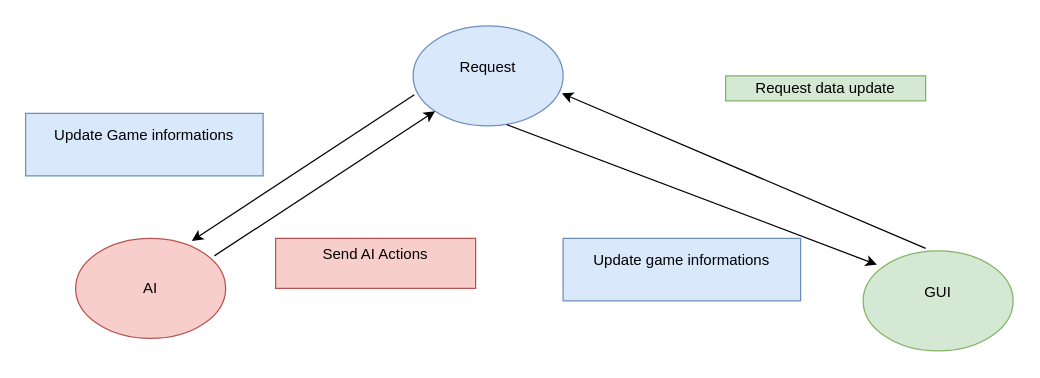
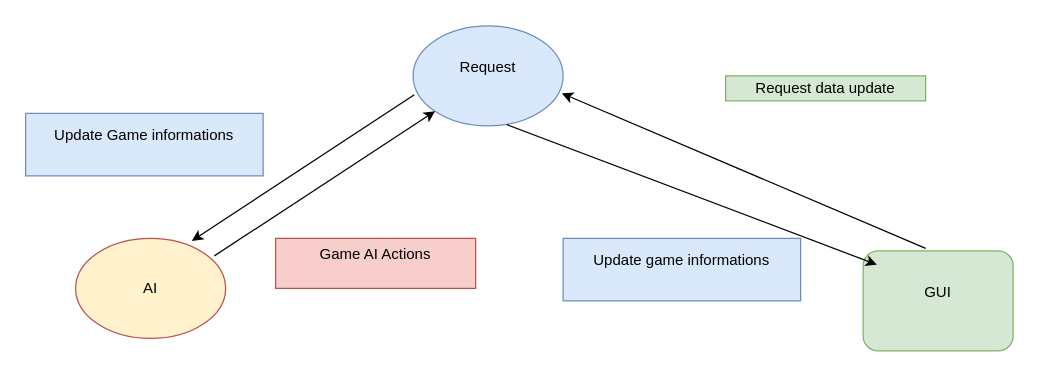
- <mxCell id="8" value="&lt;div&gt;Send AI Actions&lt;/div&gt;&lt;div&gt;&lt;br&gt;&lt;/div&gt;" style="text;html=1;strokeColor=#b85450;fillColor=#f8cecc;align=center;verticalAlign=middle;whiteSpace=wrap;rounded=0;" vertex="1" parent="1"><mxGeometry x="220" y="190" width="160" height="40" as="geometry" /></mxCell>
+ <mxCell id="8" value="&lt;div&gt;Game AI Actions&lt;/div&gt;&lt;div&gt;&lt;br&gt;&lt;/div&gt;" style="text;html=1;strokeColor=#b85450;fillColor=#f8cecc;align=center;verticalAlign=middle;whiteSpace=wrap;rounded=0;" vertex="1" parent="1"><mxGeometry x="220" y="190" width="160" height="40" as="geometry" /></mxCell>
- <mxCell id="3" value="AI" style="ellipse;whiteSpace=wrap;html=1;fillColor=#f8cecc;strokeColor=#b85450;" vertex="1" parent="1"><mxGeometry x="60" y="190" width="120" height="80" as="geometry" /></mxCell>
+ <mxCell id="3" value="AI" style="ellipse;whiteSpace=wrap;html=1;fillColor=#fff2cc;strokeColor=#b85450;" vertex="1" parent="1"><mxGeometry x="60" y="190" width="120" height="80" as="geometry" /></mxCell>
- <mxCell id="2" value="&lt;div&gt;GUI&lt;/div&gt;&lt;div&gt;&lt;br&gt;&lt;/div&gt;" style="ellipse;whiteSpace=wrap;html=1;fillColor=#d5e8d4;strokeColor=#82b366;" vertex="1" parent="1"><mxGeometry x="690" y="200" width="120" height="80" as="geometry" /></mxCell>
+ <mxCell id="2" value="&lt;div&gt;GUI&lt;/div&gt;&lt;div&gt;&lt;br&gt;&lt;/div&gt;" style="whiteSpace=wrap;html=1;fillColor=#d5e8d4;strokeColor=#82b366;rounded=1;" vertex="1" parent="1"><mxGeometry x="690" y="200" width="120" height="80" as="geometry" /></mxCell>
